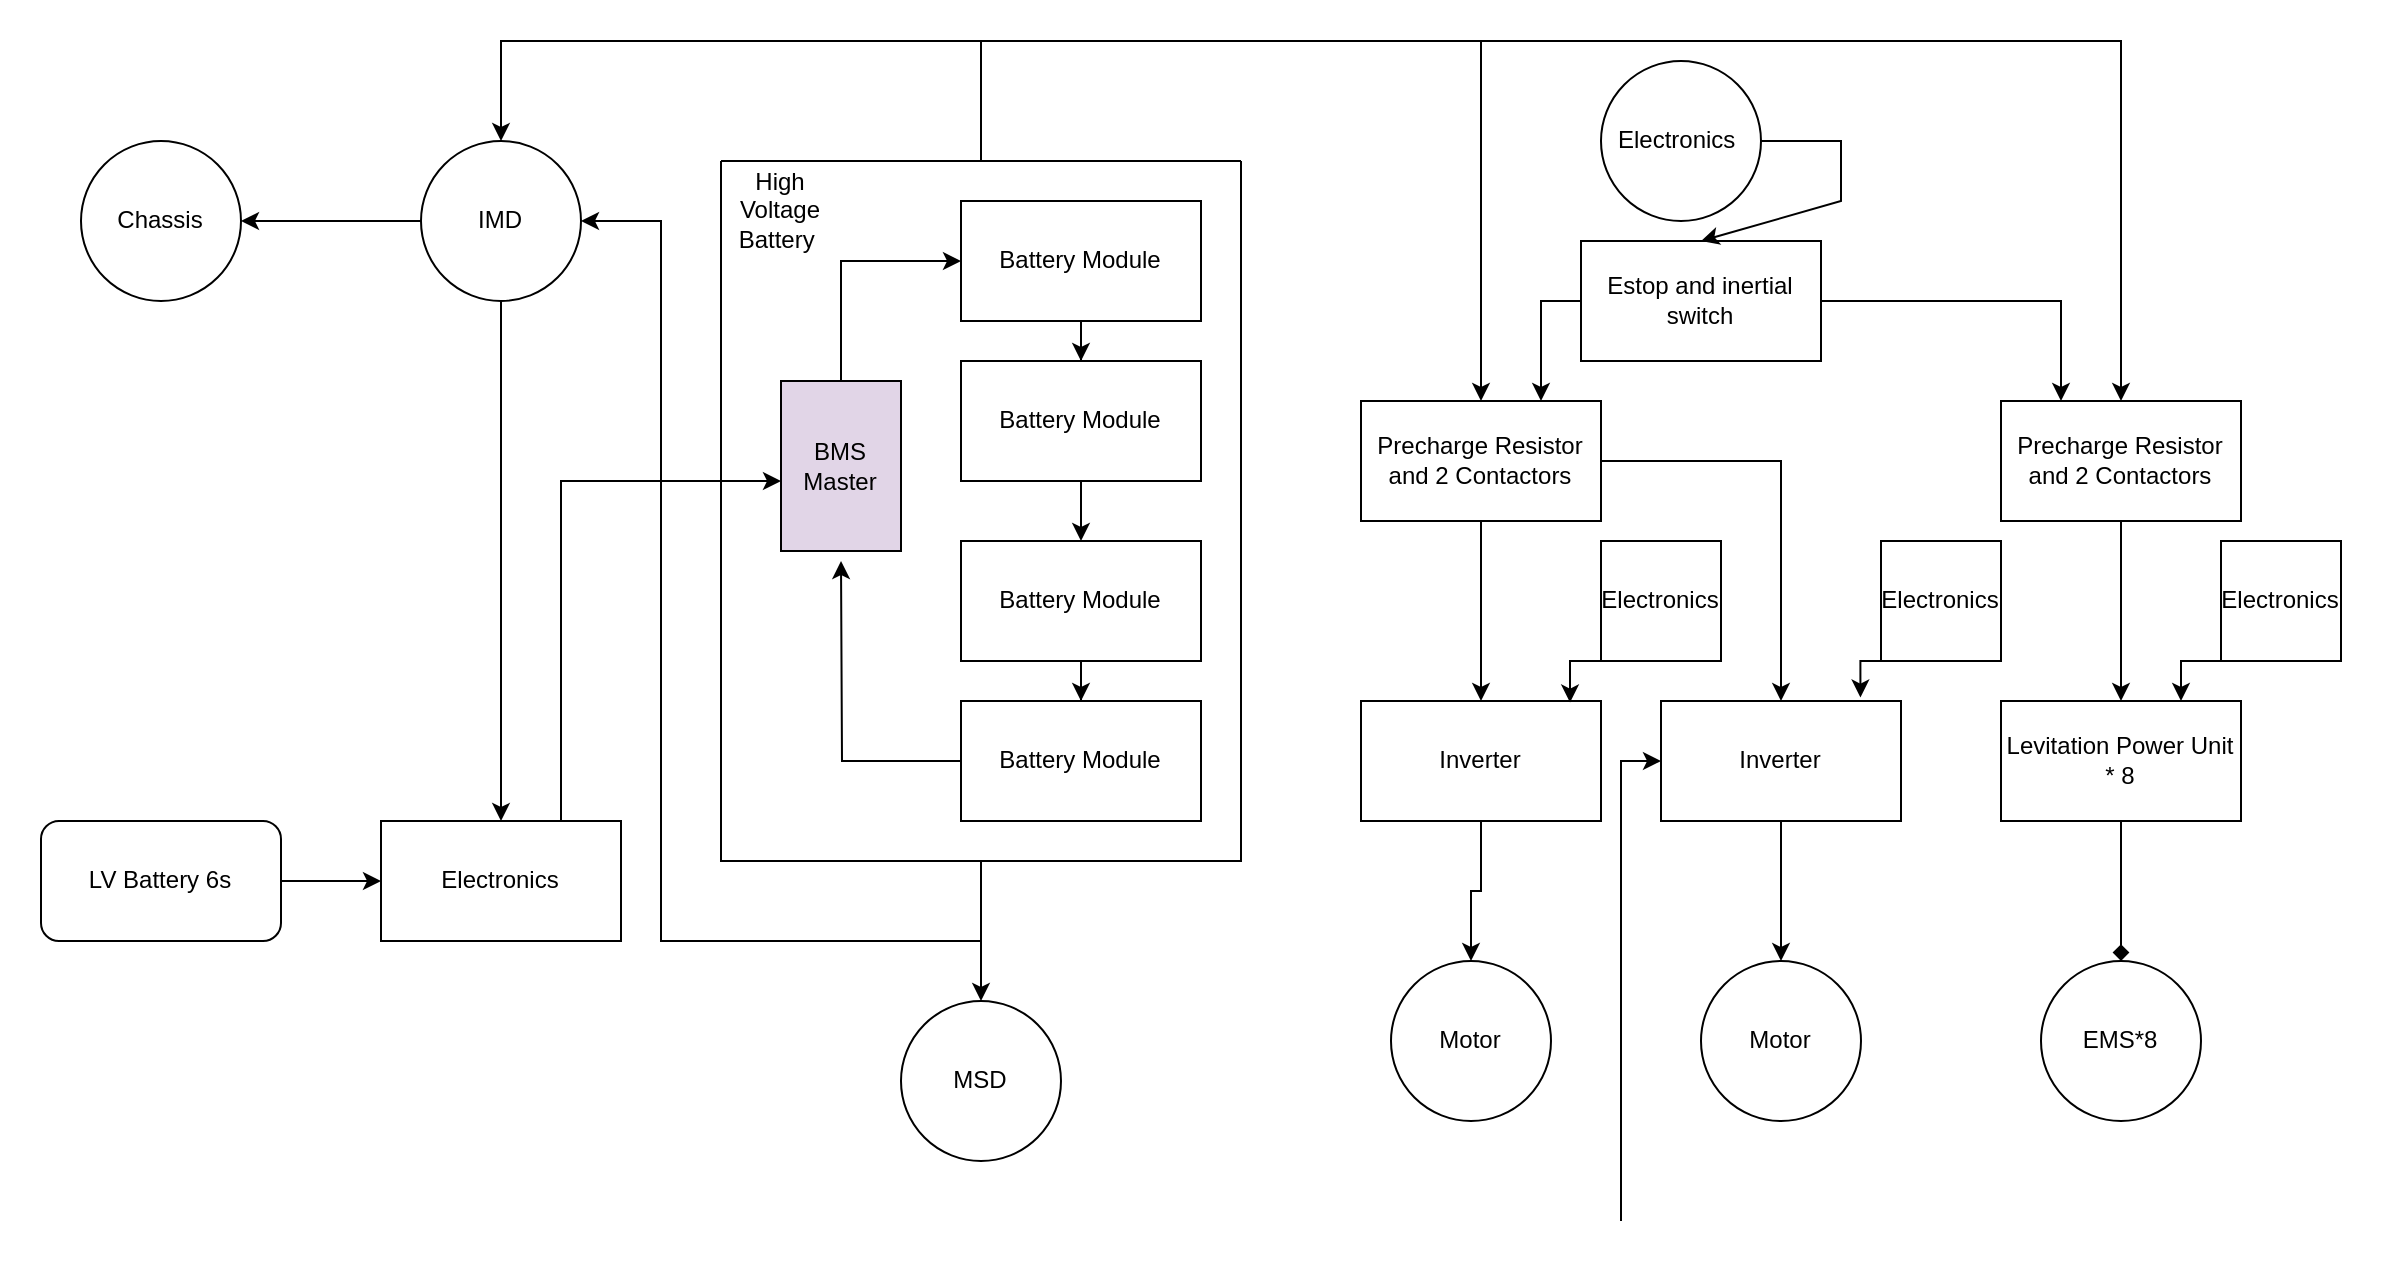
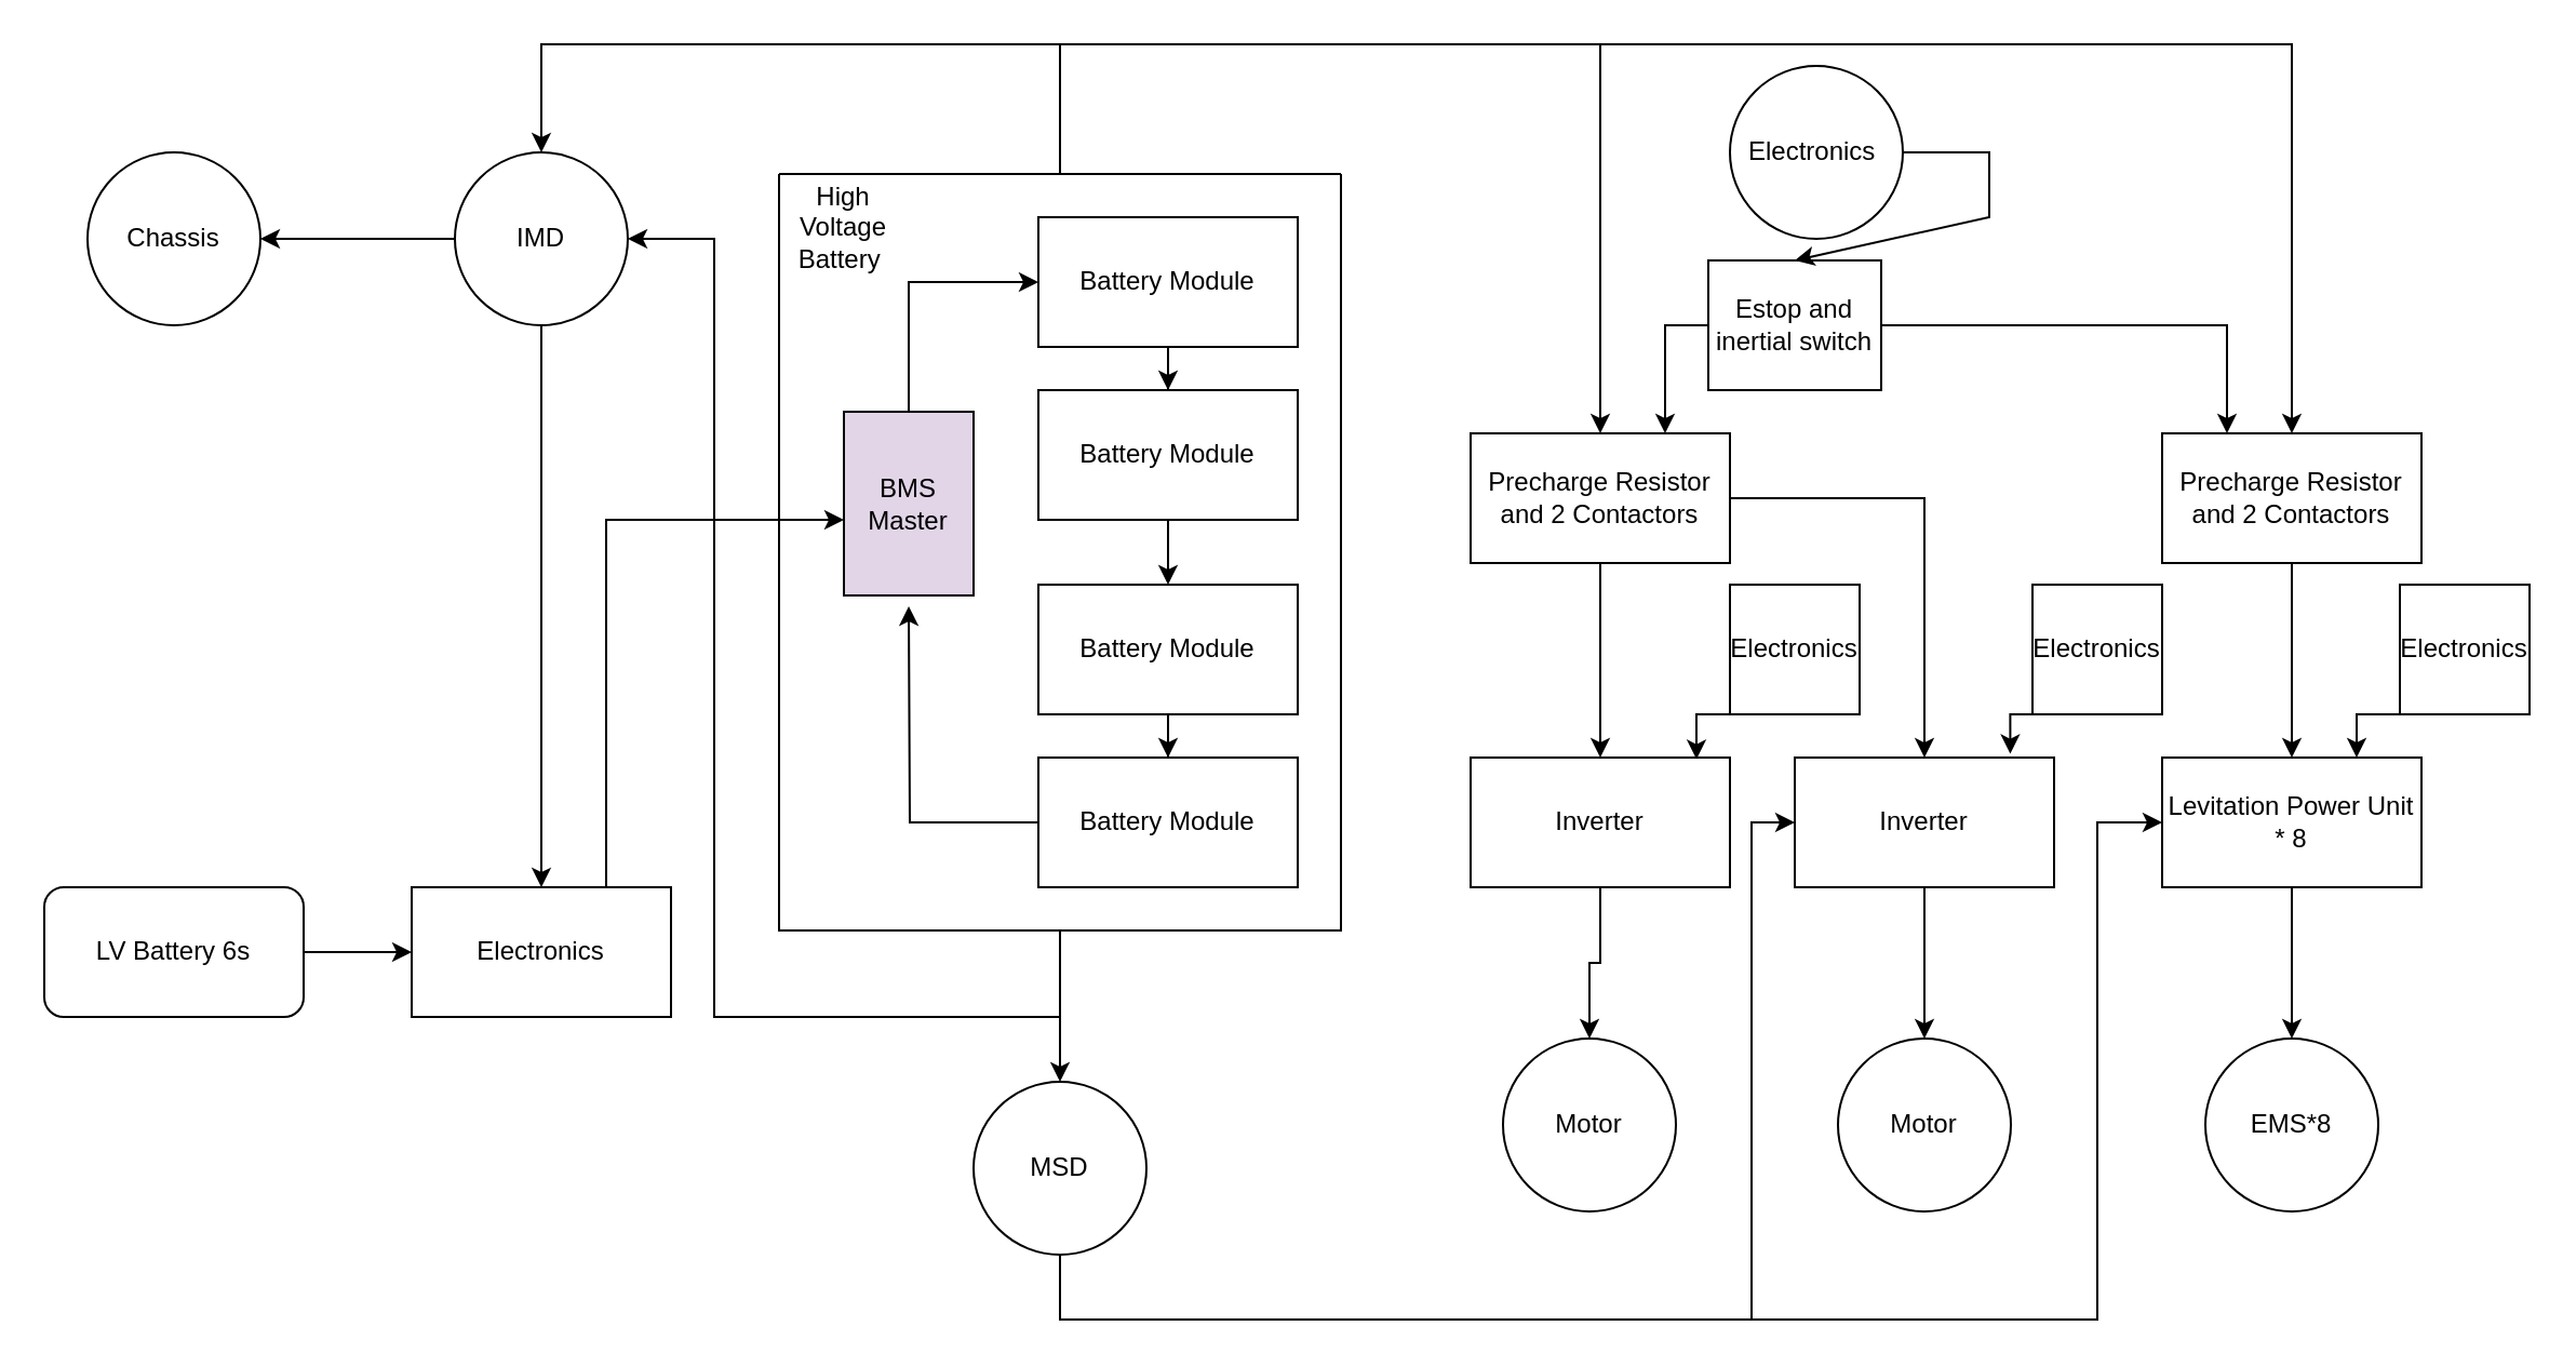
- <mxCell id="39" value="Estop and inertial switch" style="rounded=0;whiteSpace=wrap;html=1;" parent="1" vertex="1"><mxGeometry x="790" y="120" width="120" height="60" as="geometry" /></mxCell>
+ <mxCell id="39" value="Estop and inertial switch" style="rounded=0;whiteSpace=wrap;html=1;" parent="1" vertex="1"><mxGeometry x="790" y="120" width="80" height="60" as="geometry" /></mxCell>
- <mxCell id="22" value="" style="edgeStyle=orthogonalEdgeStyle;rounded=0;orthogonalLoop=1;jettySize=auto;html=1;endArrow=diamond;" parent="1" source="23" target="30" edge="1"><mxGeometry relative="1" as="geometry" /></mxCell>
+ <mxCell id="22" value="" style="edgeStyle=orthogonalEdgeStyle;rounded=0;orthogonalLoop=1;jettySize=auto;html=1;" parent="1" source="23" target="30" edge="1"><mxGeometry relative="1" as="geometry" /></mxCell>
+ <mxCell id="29" value="" style="endArrow=classic;html=1;rounded=0;entryX=0;entryY=0.5;entryDx=0;entryDy=0;exitX=0.5;exitY=1;exitDx=0;exitDy=0;" parent="1" target="23" edge="1" source="54"><mxGeometry width="50" height="50" relative="1" as="geometry"><mxPoint x="490" y="610" as="sourcePoint" /><mxPoint x="710" y="370" as="targetPoint" /><Array as="points"><mxPoint x="490" y="610" /><mxPoint x="970" y="610" /><mxPoint x="970" y="380" /></Array></mxGeometry></mxCell>
